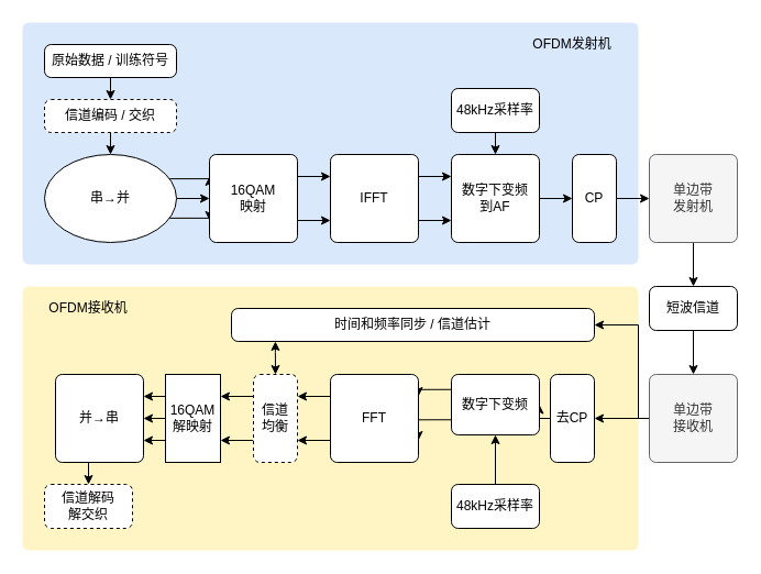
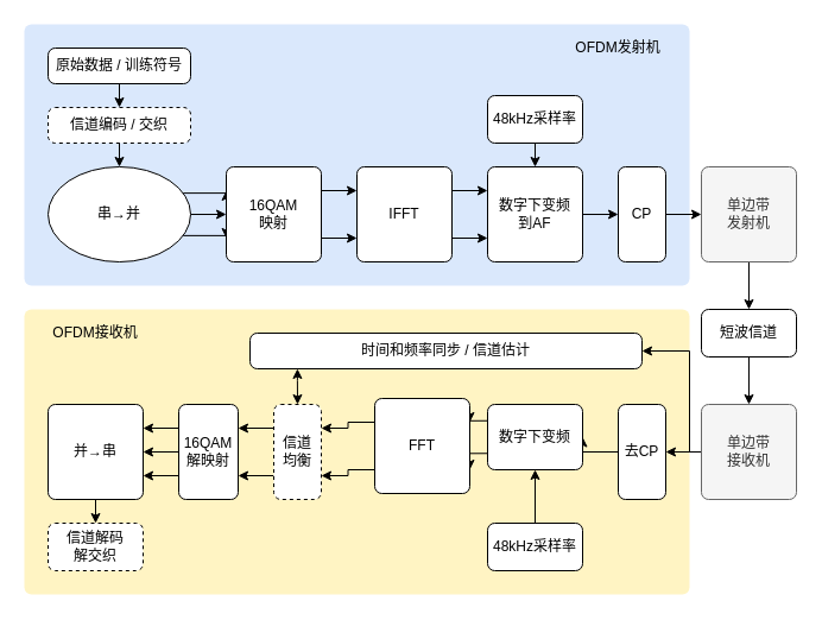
- <mxCell id="47" value="并→串" style="rounded=1;whiteSpace=wrap;html=1;absoluteArcSize=1;arcSize=12;" vertex="1" parent="1"><mxGeometry x="50" y="340" width="80" height="80" as="geometry" /></mxCell>
+ <mxCell id="47" value="并→串" style="rounded=1;whiteSpace=wrap;html=1;absoluteArcSize=1;arcSize=12;" vertex="1" parent="1"><mxGeometry x="40" y="340" width="80" height="80" as="geometry" /></mxCell>
- <mxCell id="42" value="16QAM&lt;br&gt;解映射" style="whiteSpace=wrap;html=1;absoluteArcSize=1;arcSize=12;rounded=0;" vertex="1" parent="1"><mxGeometry x="150" y="340" width="50" height="80" as="geometry" /></mxCell>
+ <mxCell id="42" value="16QAM&lt;br&gt;解映射" style="rounded=1;whiteSpace=wrap;html=1;absoluteArcSize=1;arcSize=12;" vertex="1" parent="1"><mxGeometry x="150" y="340" width="50" height="80" as="geometry" /></mxCell>
- <mxCell id="38" value="FFT" style="rounded=1;whiteSpace=wrap;html=1;absoluteArcSize=1;arcSize=12;" vertex="1" parent="1"><mxGeometry x="300" y="340" width="80" height="80" as="geometry" /></mxCell>
+ <mxCell id="38" value="FFT" style="rounded=1;whiteSpace=wrap;html=1;absoluteArcSize=1;arcSize=12;" vertex="1" parent="1"><mxGeometry x="315" y="335" width="80" height="80" as="geometry" /></mxCell>
- <mxCell id="32" value="去CP" style="rounded=1;whiteSpace=wrap;html=1;absoluteArcSize=1;arcSize=12;" vertex="1" parent="1"><mxGeometry x="500" y="340" width="40" height="80" as="geometry" /></mxCell>
+ <mxCell id="32" value="去CP" style="rounded=1;whiteSpace=wrap;html=1;absoluteArcSize=1;arcSize=12;" vertex="1" parent="1"><mxGeometry x="520" y="340" width="40" height="80" as="geometry" /></mxCell>
